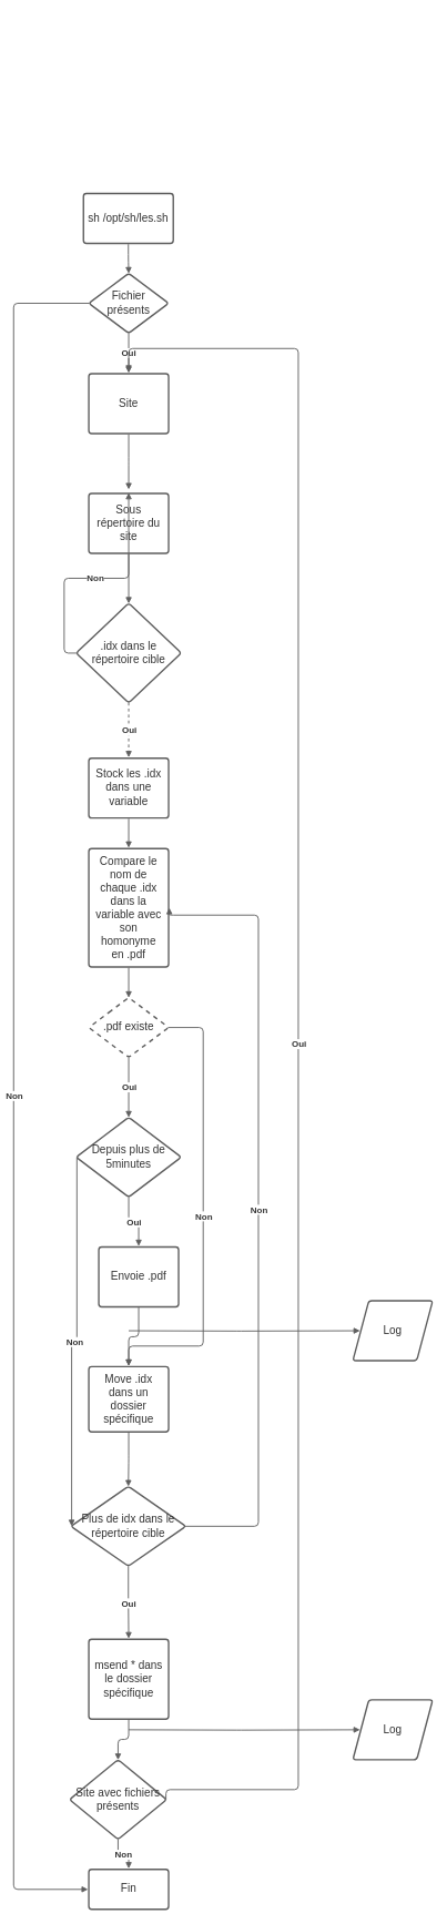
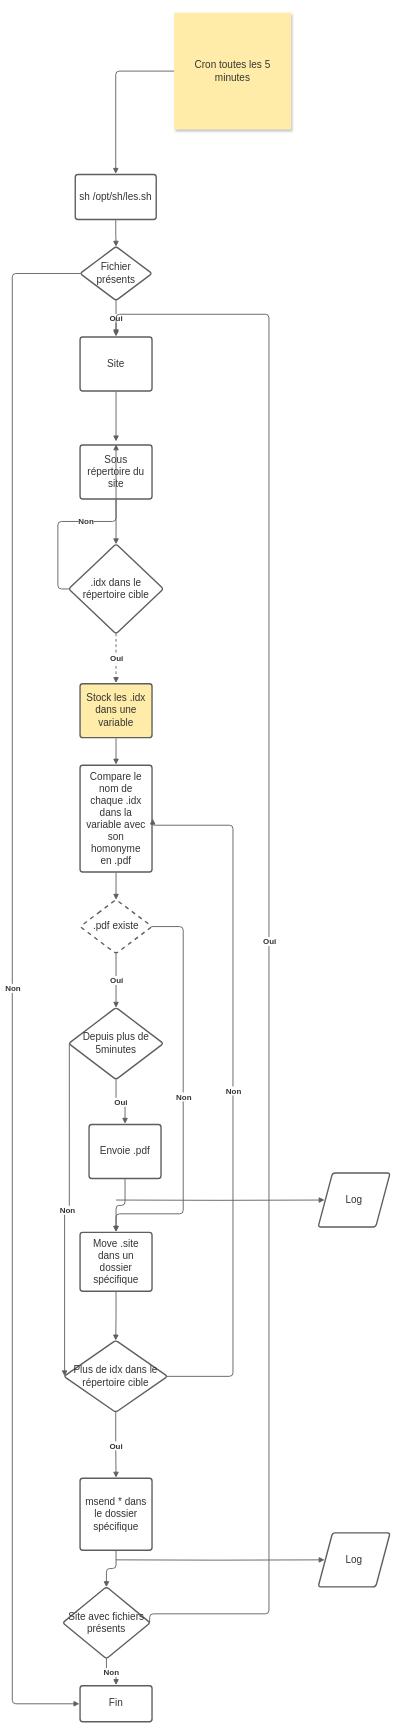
+ <mxCell id="29" value="Cron toutes les 5 minutes" style="html=1;overflow=block;blockSpacing=1;whiteSpace=wrap;shadow=1;fontSize=16.7;fontColor=#333333;align=center;spacing=9;strokeColor=none;strokeOpacity=100;fillColor=#FFECA9;strokeWidth=0;lucidId=z-5~uNJ6Lt15;" parent="1" vertex="1"><mxGeometry x="290" y="20" width="195" height="195" as="geometry" /></mxCell>
+ <mxCell id="4" value="" style="html=1;jettySize=18;whiteSpace=wrap;fontSize=13;strokeColor=#5E5E5E;strokeWidth=1.5;rounded=1;arcSize=12;edgeStyle=orthogonalEdgeStyle;startArrow=none;endArrow=block;endFill=1;exitX=0;exitY=0.5;exitPerimeter=0;entryX=0.5;entryY=-0.015;entryPerimeter=0;lucidId=E-5~-W.0B4FS;" parent="1" source="29" target="2" edge="1"><mxGeometry width="100" height="100" relative="1" as="geometry"><Array as="points" /></mxGeometry></mxCell>
- <mxCell id="6" value="Stock les .idx dans une variable" style="html=1;overflow=block;blockSpacing=1;whiteSpace=wrap;fontSize=16.7;fontColor=#333333;align=center;spacing=9;strokeColor=#5e5e5e;strokeOpacity=100;rounded=1;absoluteArcSize=1;arcSize=9;strokeWidth=2.3;lucidId=t_5~L7jboz--;" parent="1" vertex="1"><mxGeometry x="133" y="1139" width="120" height="90" as="geometry" /></mxCell>
+ <mxCell id="6" value="Stock les .idx dans une variable" style="html=1;overflow=block;blockSpacing=1;whiteSpace=wrap;fontSize=16.7;fontColor=#333333;align=center;spacing=9;strokeColor=#5e5e5e;strokeOpacity=100;rounded=1;absoluteArcSize=1;arcSize=9;strokeWidth=2.3;lucidId=t_5~L7jboz--;fillColor=#ffeca9;" parent="1" vertex="1"><mxGeometry x="133" y="1139" width="120" height="90" as="geometry" /></mxCell>
- <mxCell id="16" value="Move .idx dans un dossier spécifique" style="html=1;overflow=block;blockSpacing=1;whiteSpace=wrap;fontSize=16.7;fontColor=#333333;align=center;spacing=9;strokeColor=#5e5e5e;strokeOpacity=100;rounded=1;absoluteArcSize=1;arcSize=9;strokeWidth=2.3;lucidId=_~5~DMGJzebu;" parent="1" vertex="1"><mxGeometry x="133" y="2054" width="120" height="98" as="geometry" /></mxCell>
+ <mxCell id="16" value="Move .site dans un dossier spécifique" style="html=1;overflow=block;blockSpacing=1;whiteSpace=wrap;fontSize=16.7;fontColor=#333333;align=center;spacing=9;strokeColor=#5e5e5e;strokeOpacity=100;rounded=1;absoluteArcSize=1;arcSize=9;strokeWidth=2.3;lucidId=_~5~DMGJzebu;" parent="1" vertex="1"><mxGeometry x="133" y="2054" width="120" height="98" as="geometry" /></mxCell>
